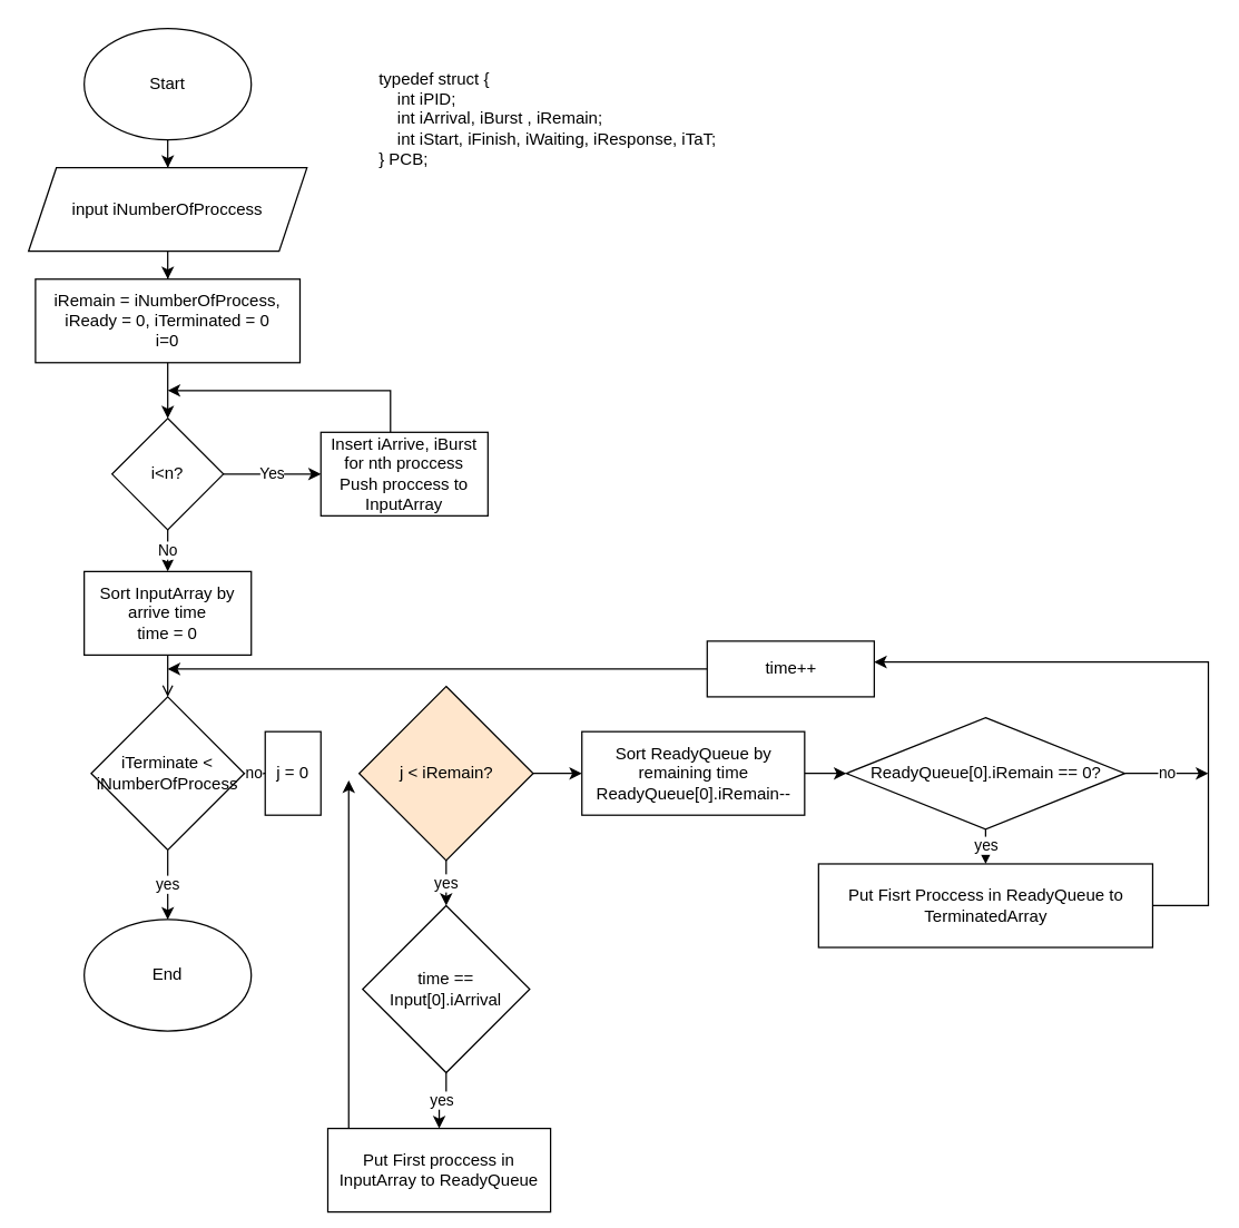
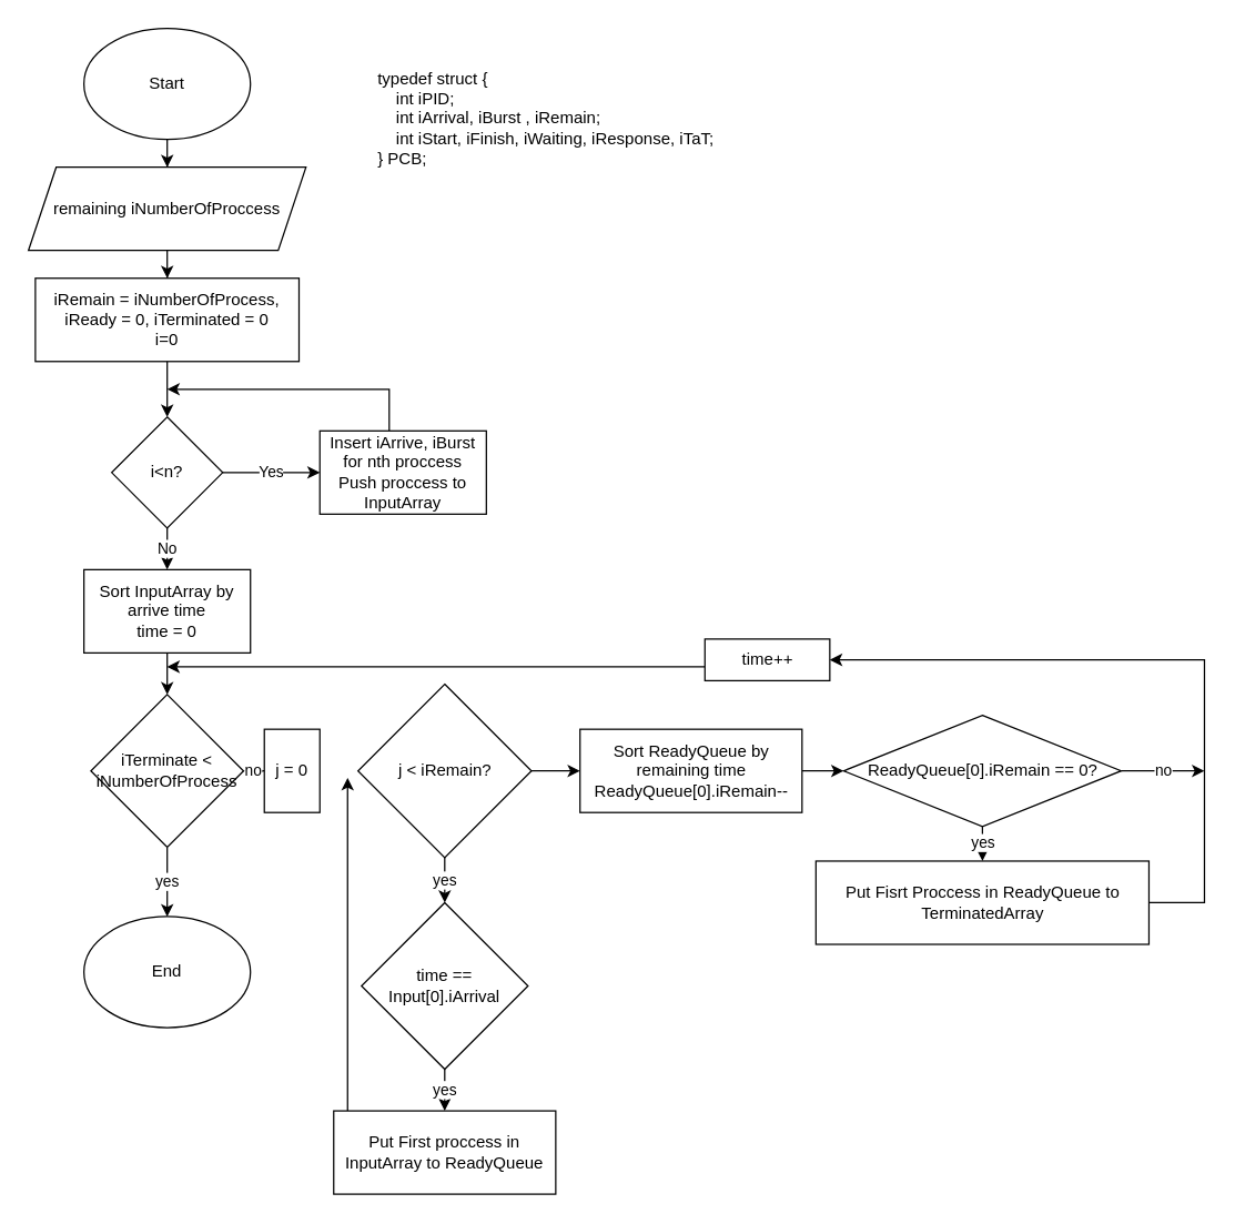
- <mxCell id="6" value="input iNumberOfProccess" style="shape=parallelogram;perimeter=parallelogramPerimeter;whiteSpace=wrap;html=1;fixedSize=1;" vertex="1" parent="1"><mxGeometry x="20" y="120" width="200" height="60" as="geometry" /></mxCell>
+ <mxCell id="6" value="remaining iNumberOfProccess" style="shape=parallelogram;perimeter=parallelogramPerimeter;whiteSpace=wrap;html=1;fixedSize=1;" vertex="1" parent="1"><mxGeometry x="20" y="120" width="200" height="60" as="geometry" /></mxCell>
- <mxCell id="35" value="time++" style="rounded=0;whiteSpace=wrap;html=1;" vertex="1" parent="1"><mxGeometry x="507.5" y="460" width="120" height="40" as="geometry" /></mxCell>
+ <mxCell id="35" value="time++" style="rounded=0;whiteSpace=wrap;html=1;" vertex="1" parent="1"><mxGeometry x="507.5" y="460" width="90" height="30" as="geometry" /></mxCell>
- <mxCell id="14" value="" style="edgeStyle=orthogonalEdgeStyle;rounded=0;orthogonalLoop=1;jettySize=auto;html=1;endArrow=open;" edge="1" parent="1" source="15" target="18"><mxGeometry relative="1" as="geometry" /></mxCell>
+ <mxCell id="14" value="" style="edgeStyle=orthogonalEdgeStyle;rounded=0;orthogonalLoop=1;jettySize=auto;html=1;" edge="1" parent="1" source="15" target="18"><mxGeometry relative="1" as="geometry" /></mxCell>
- <mxCell id="22" value="j &amp;lt; iRemain?" style="rhombus;whiteSpace=wrap;html=1;fillColor=#ffe6cc;" vertex="1" parent="1"><mxGeometry x="257.5" y="492.5" width="125" height="125" as="geometry" /></mxCell>
+ <mxCell id="22" value="j &amp;lt; iRemain?" style="rhombus;whiteSpace=wrap;html=1;" vertex="1" parent="1"><mxGeometry x="257.5" y="492.5" width="125" height="125" as="geometry" /></mxCell>
- <mxCell id="26" value="Put First proccess in InputArray to ReadyQueue" style="rounded=0;whiteSpace=wrap;html=1;" vertex="1" parent="1"><mxGeometry x="235" y="810" width="160" height="60" as="geometry" /></mxCell>
+ <mxCell id="26" value="Put First proccess in InputArray to ReadyQueue" style="rounded=0;whiteSpace=wrap;html=1;" vertex="1" parent="1"><mxGeometry x="240" y="800" width="160" height="60" as="geometry" /></mxCell>
